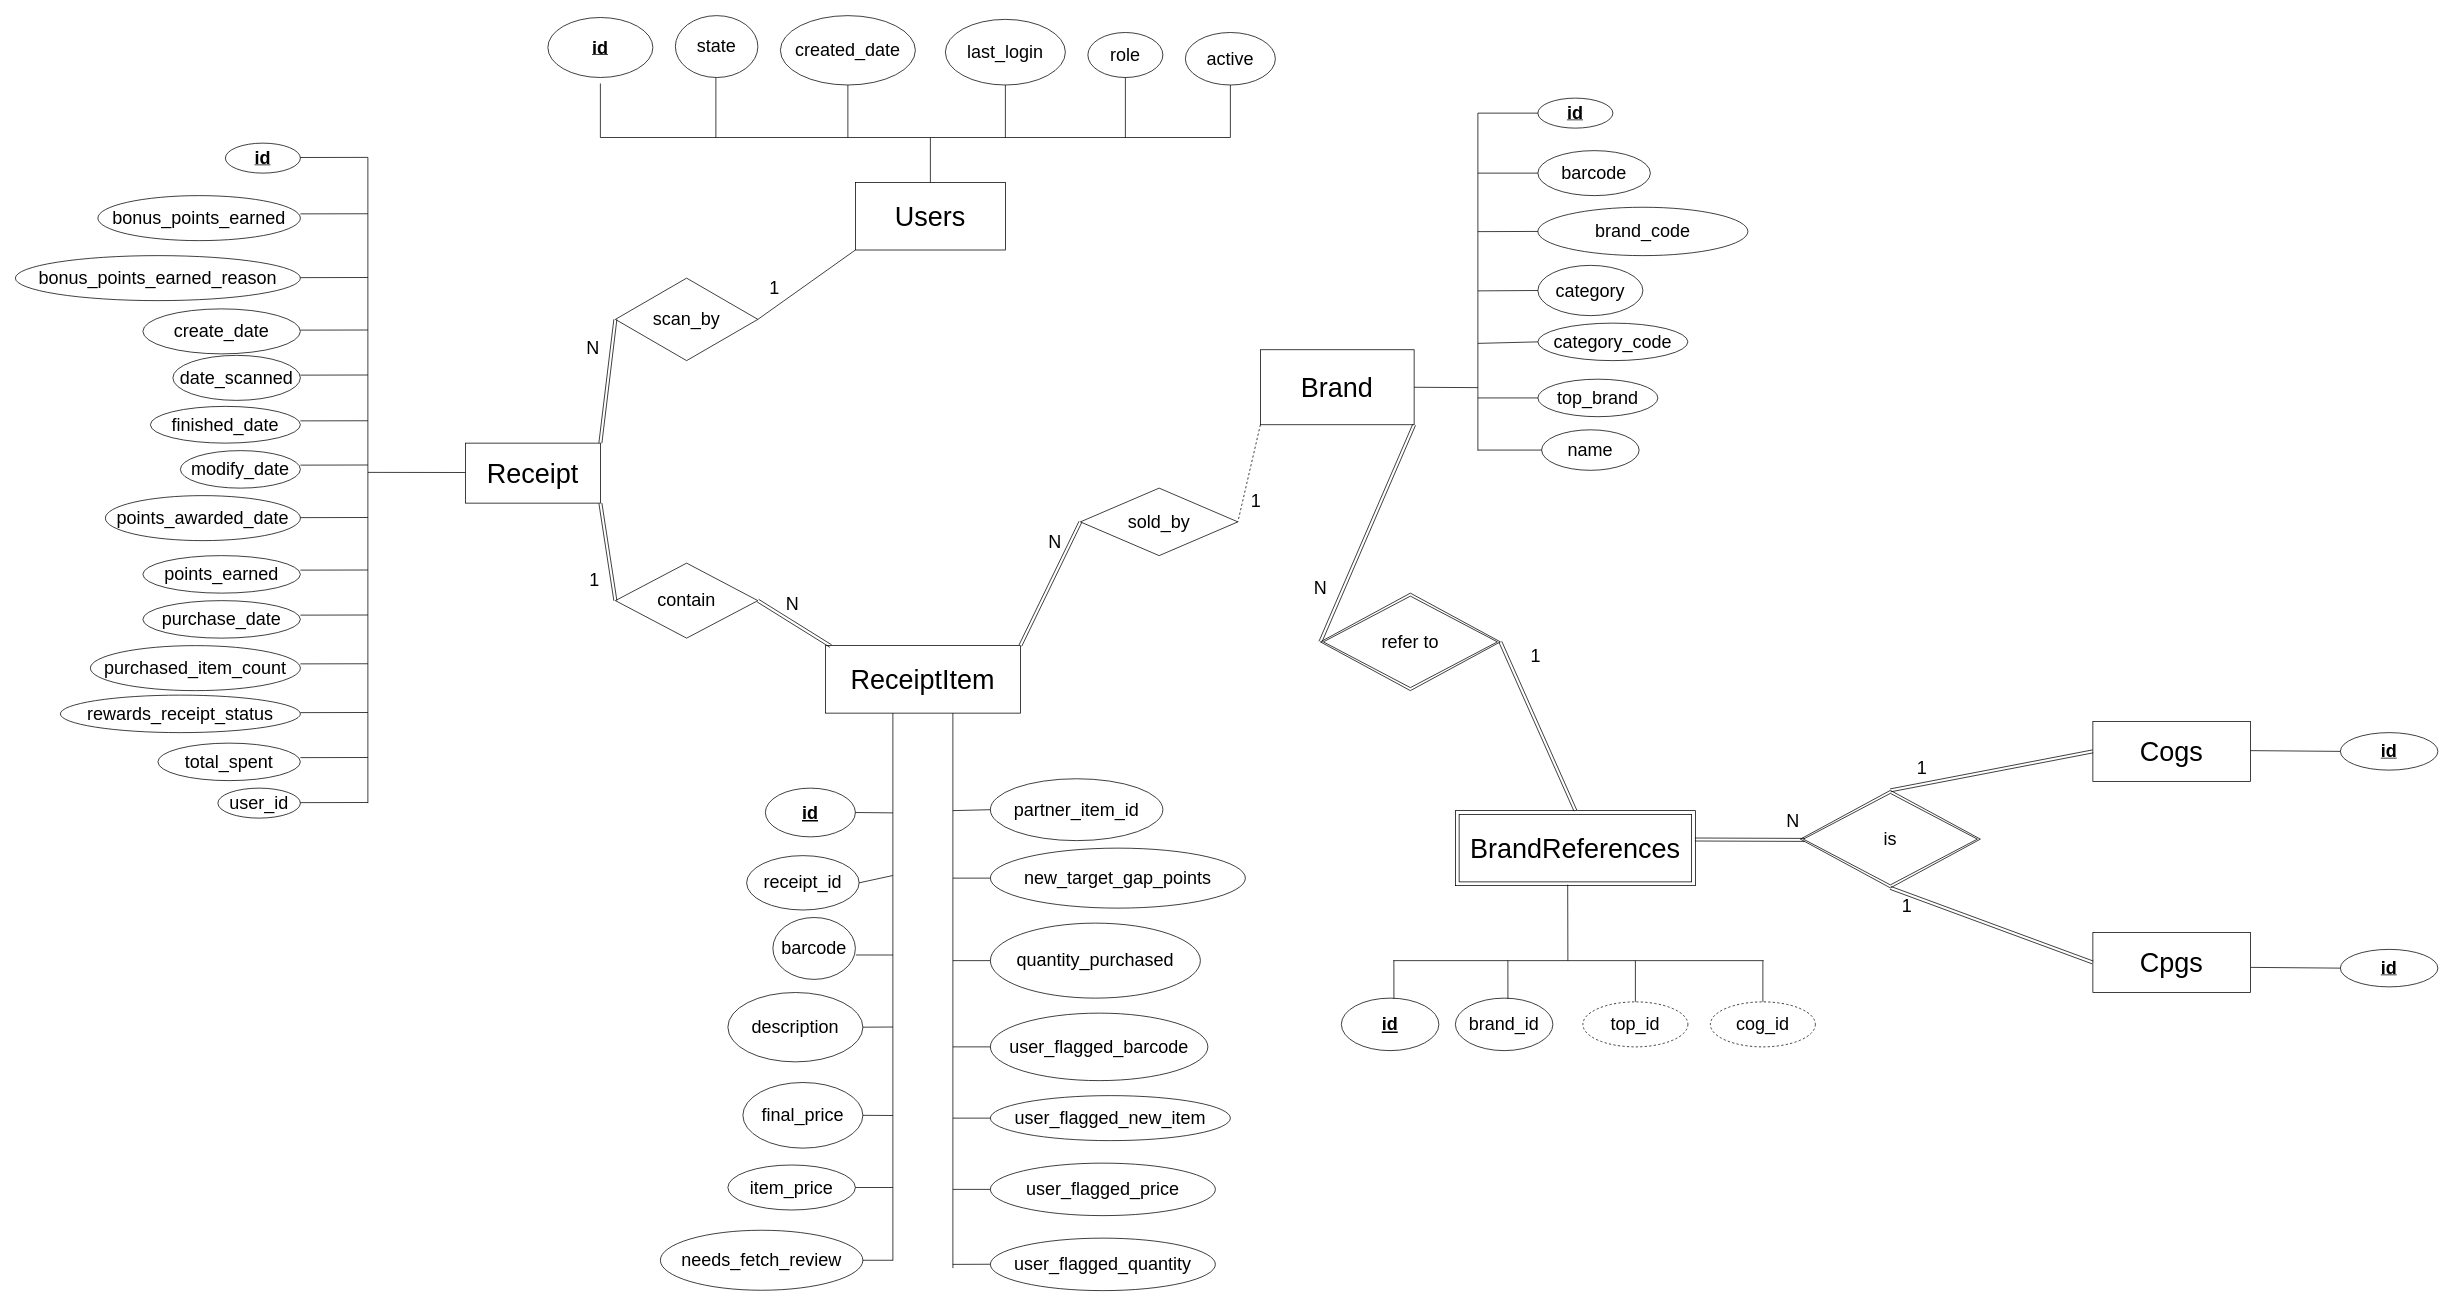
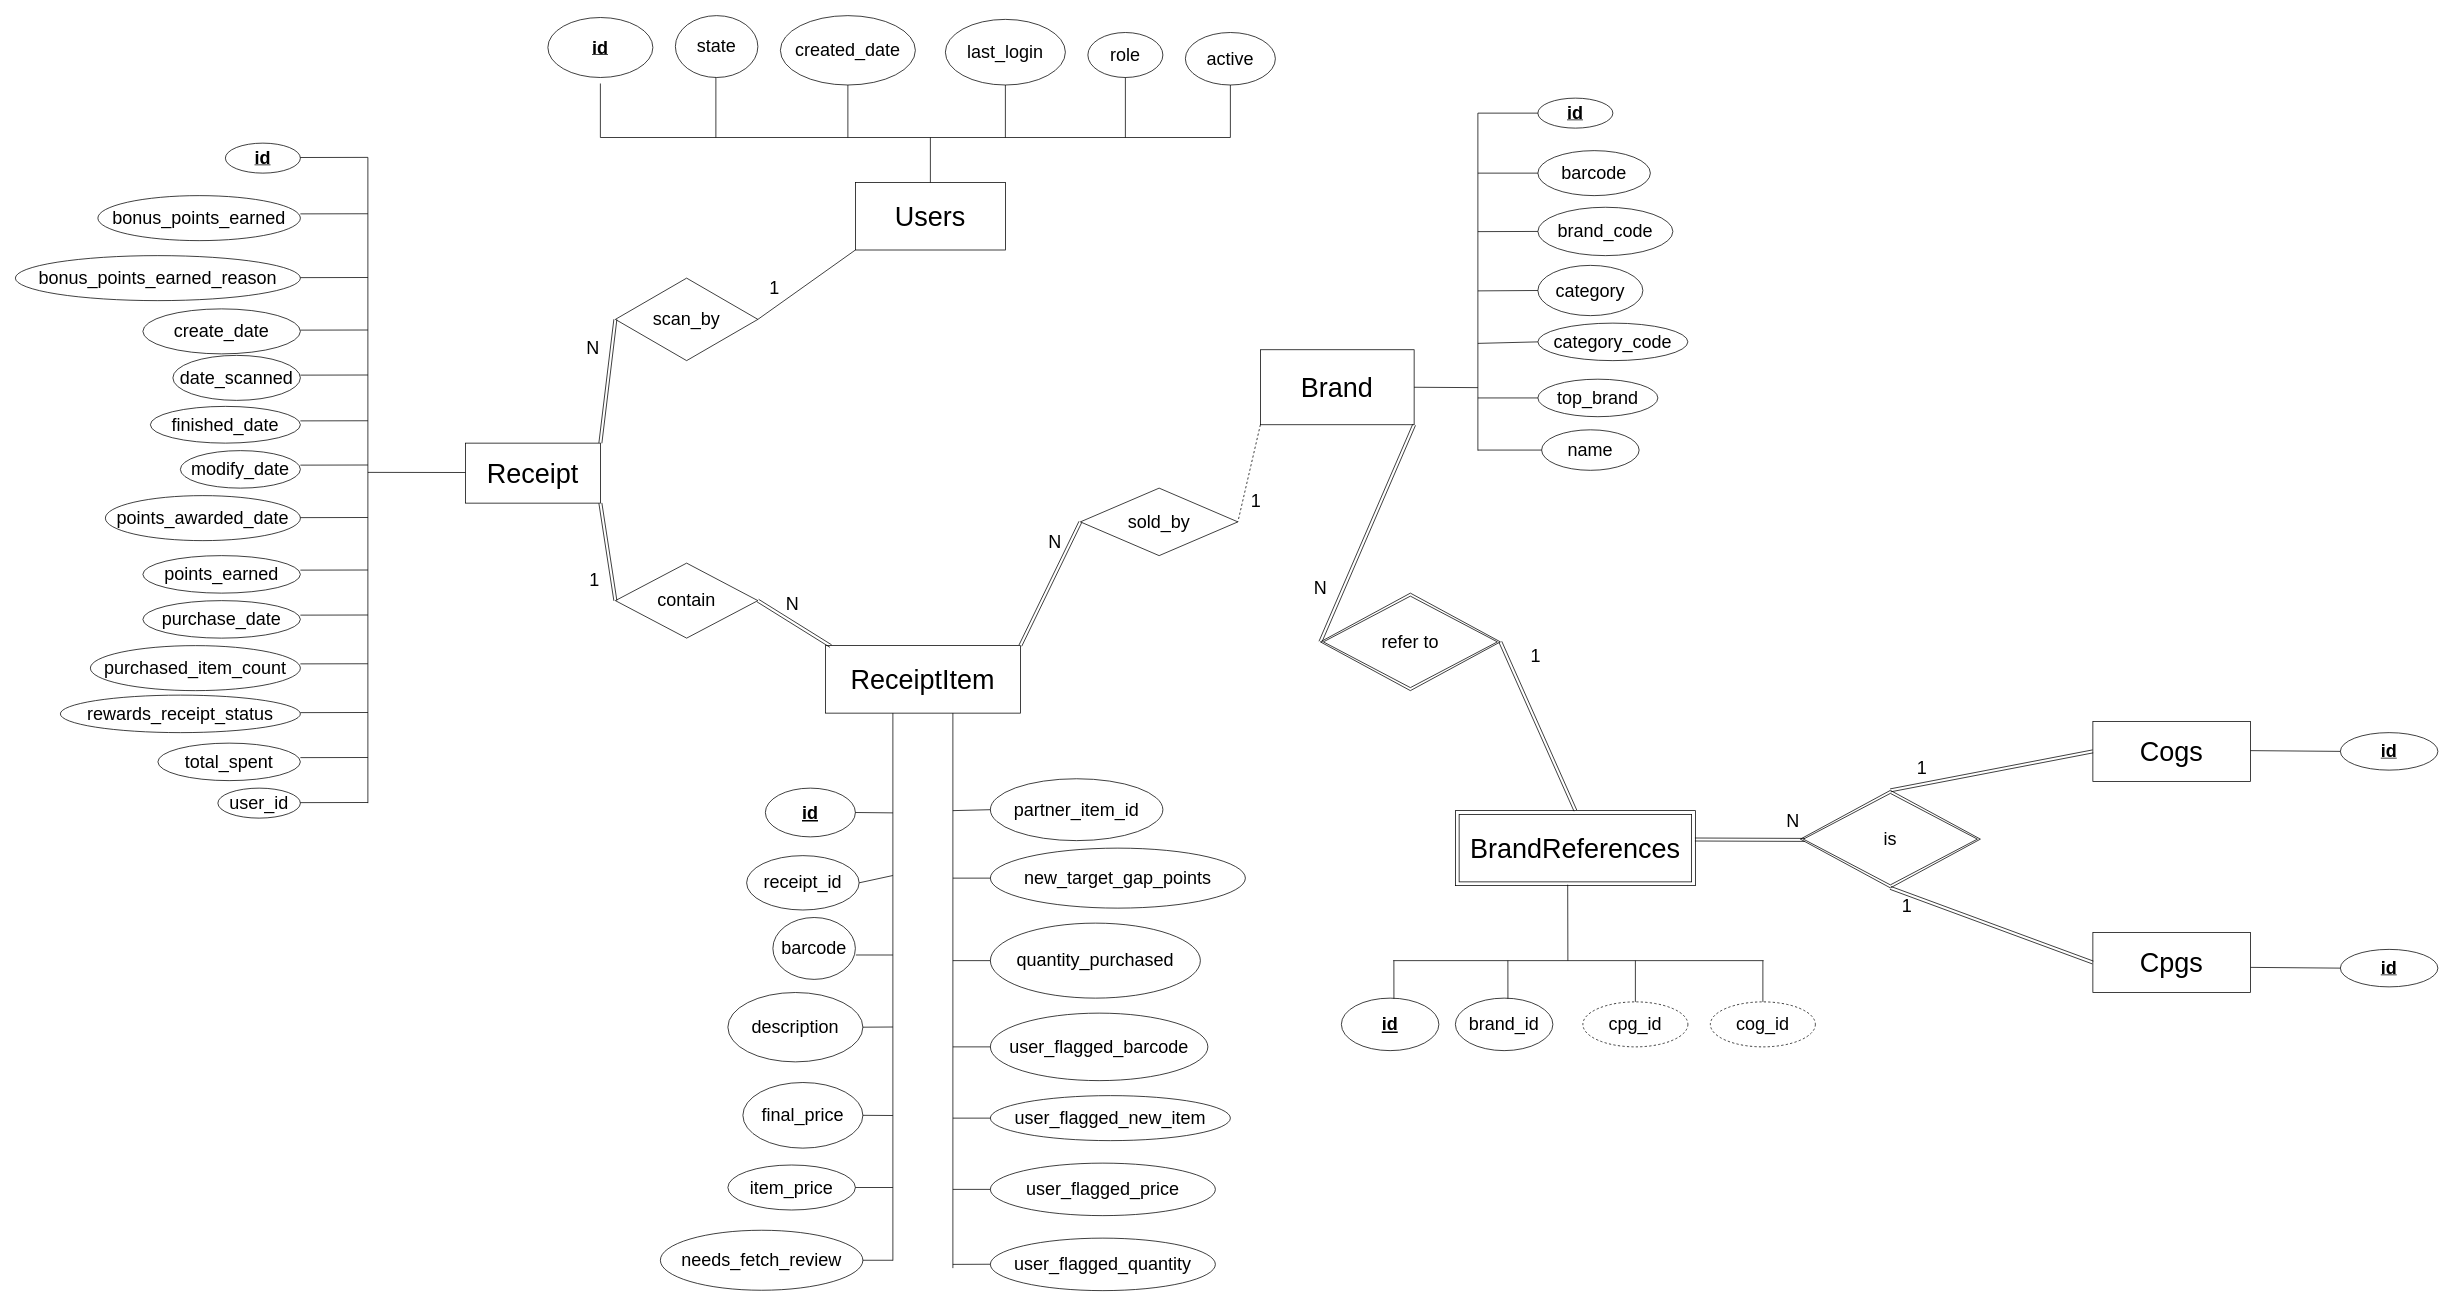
- <mxCell id="80" value="&lt;font style=&quot;font-size: 24px;&quot;&gt;brand_code&lt;/font&gt;" style="ellipse;whiteSpace=wrap;html=1;align=center;" parent="1" vertex="1"><mxGeometry x="2050" y="275.5" width="280" height="64.5" as="geometry" /></mxCell>
+ <mxCell id="80" value="&lt;font style=&quot;font-size: 24px;&quot;&gt;brand_code&lt;/font&gt;" style="ellipse;whiteSpace=wrap;html=1;align=center;" parent="1" vertex="1"><mxGeometry x="2050" y="275.5" width="180" height="64.5" as="geometry" /></mxCell>
- <mxCell id="125" value="&lt;font style=&quot;font-size: 24px;&quot;&gt;top_id&lt;/font&gt;" style="ellipse;whiteSpace=wrap;html=1;align=center;dashed=1;" vertex="1" parent="1"><mxGeometry x="2110" y="1335" width="140" height="60" as="geometry" /></mxCell>
+ <mxCell id="125" value="&lt;font style=&quot;font-size: 24px;&quot;&gt;cpg_id&lt;/font&gt;" style="ellipse;whiteSpace=wrap;html=1;align=center;dashed=1;" vertex="1" parent="1"><mxGeometry x="2110" y="1335" width="140" height="60" as="geometry" /></mxCell>
